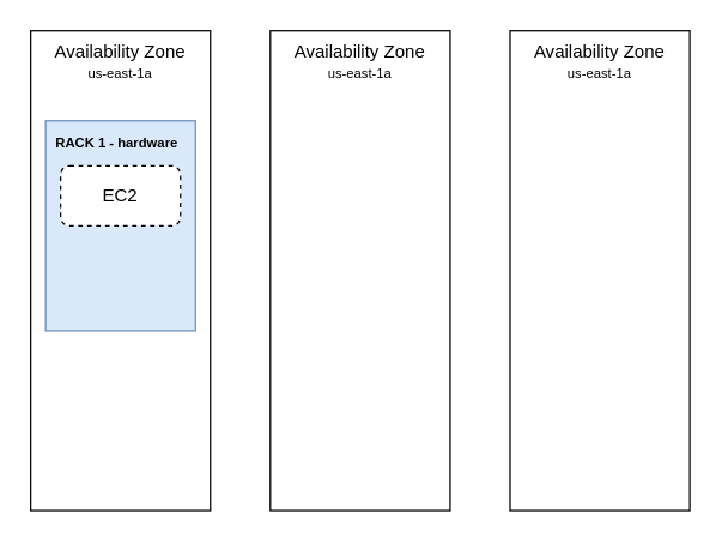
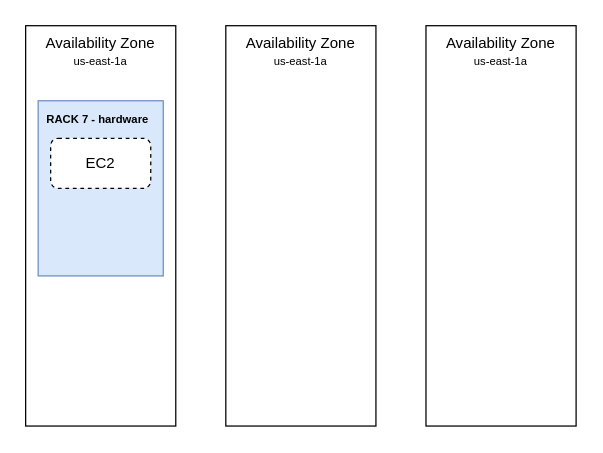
- <mxCell id="5" value="&lt;b&gt;&lt;font style=&quot;font-size: 9px;&quot;&gt;&amp;nbsp; RACK 1 - hardware&lt;/font&gt;&lt;/b&gt;" style="rounded=0;whiteSpace=wrap;html=1;verticalAlign=top;align=left;fillColor=#dae8fc;strokeColor=#6c8ebf;" vertex="1" parent="1"><mxGeometry x="30" y="80" width="100" height="140" as="geometry" /></mxCell>
+ <mxCell id="5" value="&lt;b&gt;&lt;font style=&quot;font-size: 9px;&quot;&gt;&amp;nbsp; RACK 7 - hardware&lt;/font&gt;&lt;/b&gt;" style="rounded=0;whiteSpace=wrap;html=1;verticalAlign=top;align=left;fillColor=#dae8fc;strokeColor=#6c8ebf;" vertex="1" parent="1"><mxGeometry x="30" y="80" width="100" height="140" as="geometry" /></mxCell>
